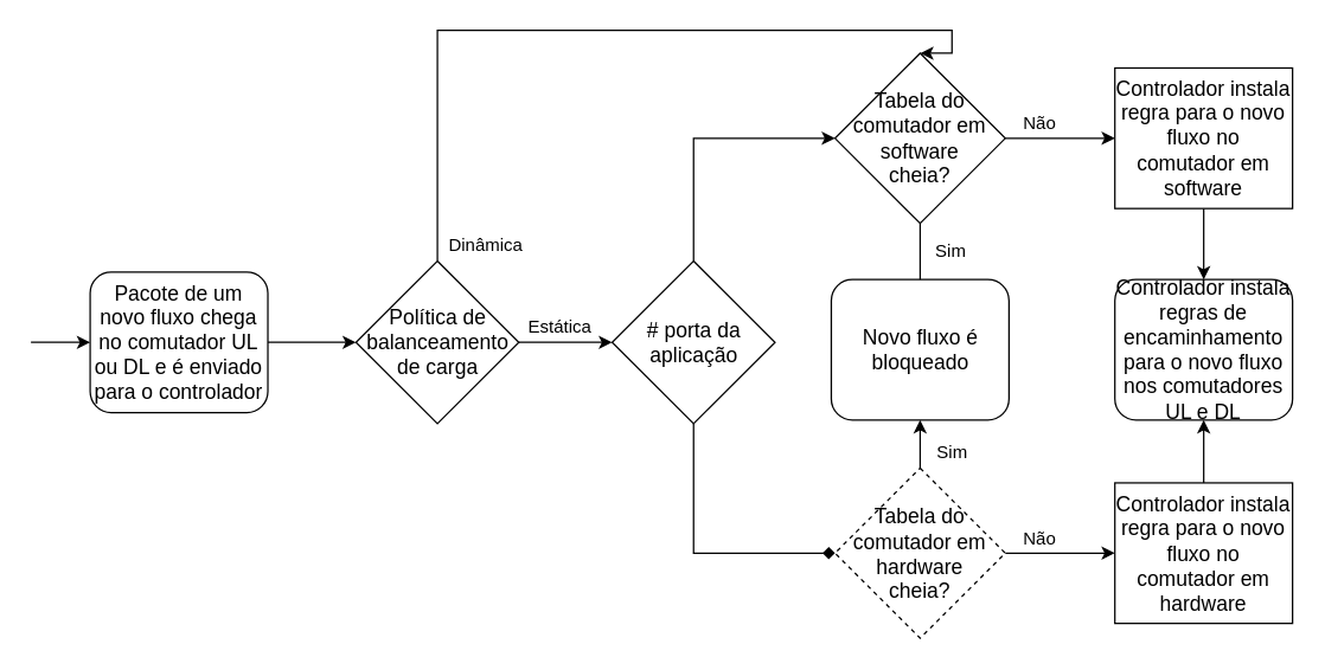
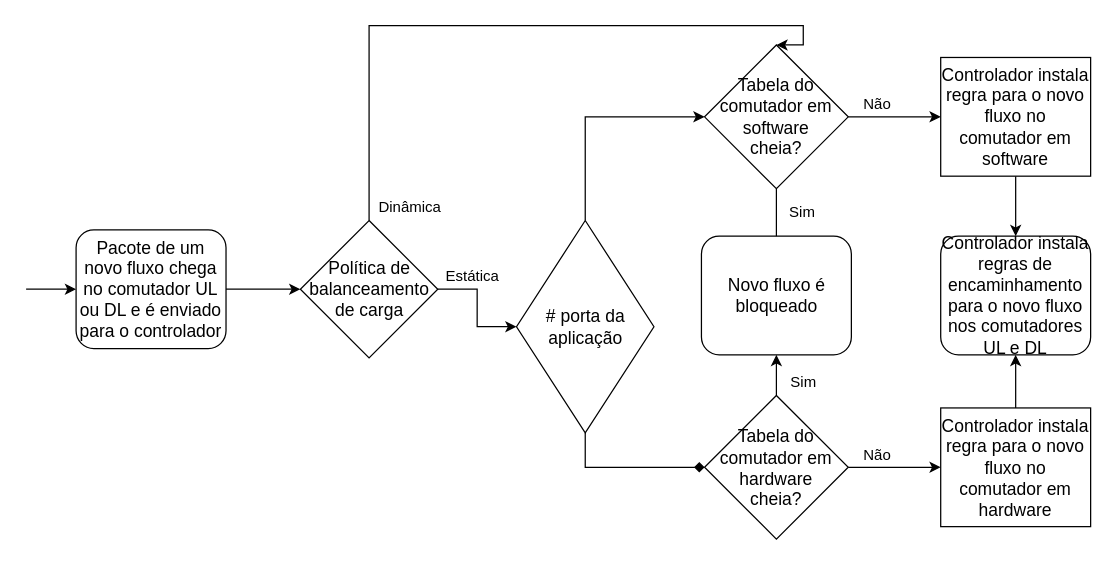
- <mxCell id="28" value="&lt;font style=&quot;font-size: 14px&quot;&gt;# porta da aplicação&lt;/font&gt;" style="rhombus;whiteSpace=wrap;html=1;direction=east;" parent="1" vertex="1"><mxGeometry x="412.5" y="176" width="110" height="110" as="geometry" /></mxCell>
+ <mxCell id="28" value="&lt;font style=&quot;font-size: 14px&quot;&gt;# porta da aplicação&lt;/font&gt;" style="rhombus;whiteSpace=wrap;html=1;direction=east;" parent="1" vertex="1"><mxGeometry x="412.5" y="176" width="110" height="170" as="geometry" /></mxCell>
- <mxCell id="6" value="&lt;div style=&quot;font-size: 14px&quot;&gt;&lt;font style=&quot;font-size: 14px&quot;&gt;Tabela do comutador em hardware &lt;br&gt;&lt;/font&gt;&lt;/div&gt;&lt;div style=&quot;font-size: 14px&quot;&gt;&lt;font style=&quot;font-size: 14px&quot;&gt;cheia?&lt;/font&gt;&lt;/div&gt;" style="rhombus;whiteSpace=wrap;html=1;direction=east;dashed=1;" parent="1" vertex="1"><mxGeometry x="563" y="316" width="115" height="115" as="geometry" /></mxCell>
+ <mxCell id="6" value="&lt;div style=&quot;font-size: 14px&quot;&gt;&lt;font style=&quot;font-size: 14px&quot;&gt;Tabela do comutador em hardware &lt;br&gt;&lt;/font&gt;&lt;/div&gt;&lt;div style=&quot;font-size: 14px&quot;&gt;&lt;font style=&quot;font-size: 14px&quot;&gt;cheia?&lt;/font&gt;&lt;/div&gt;" style="rhombus;whiteSpace=wrap;html=1;direction=east;" parent="1" vertex="1"><mxGeometry x="563" y="316" width="115" height="115" as="geometry" /></mxCell>
